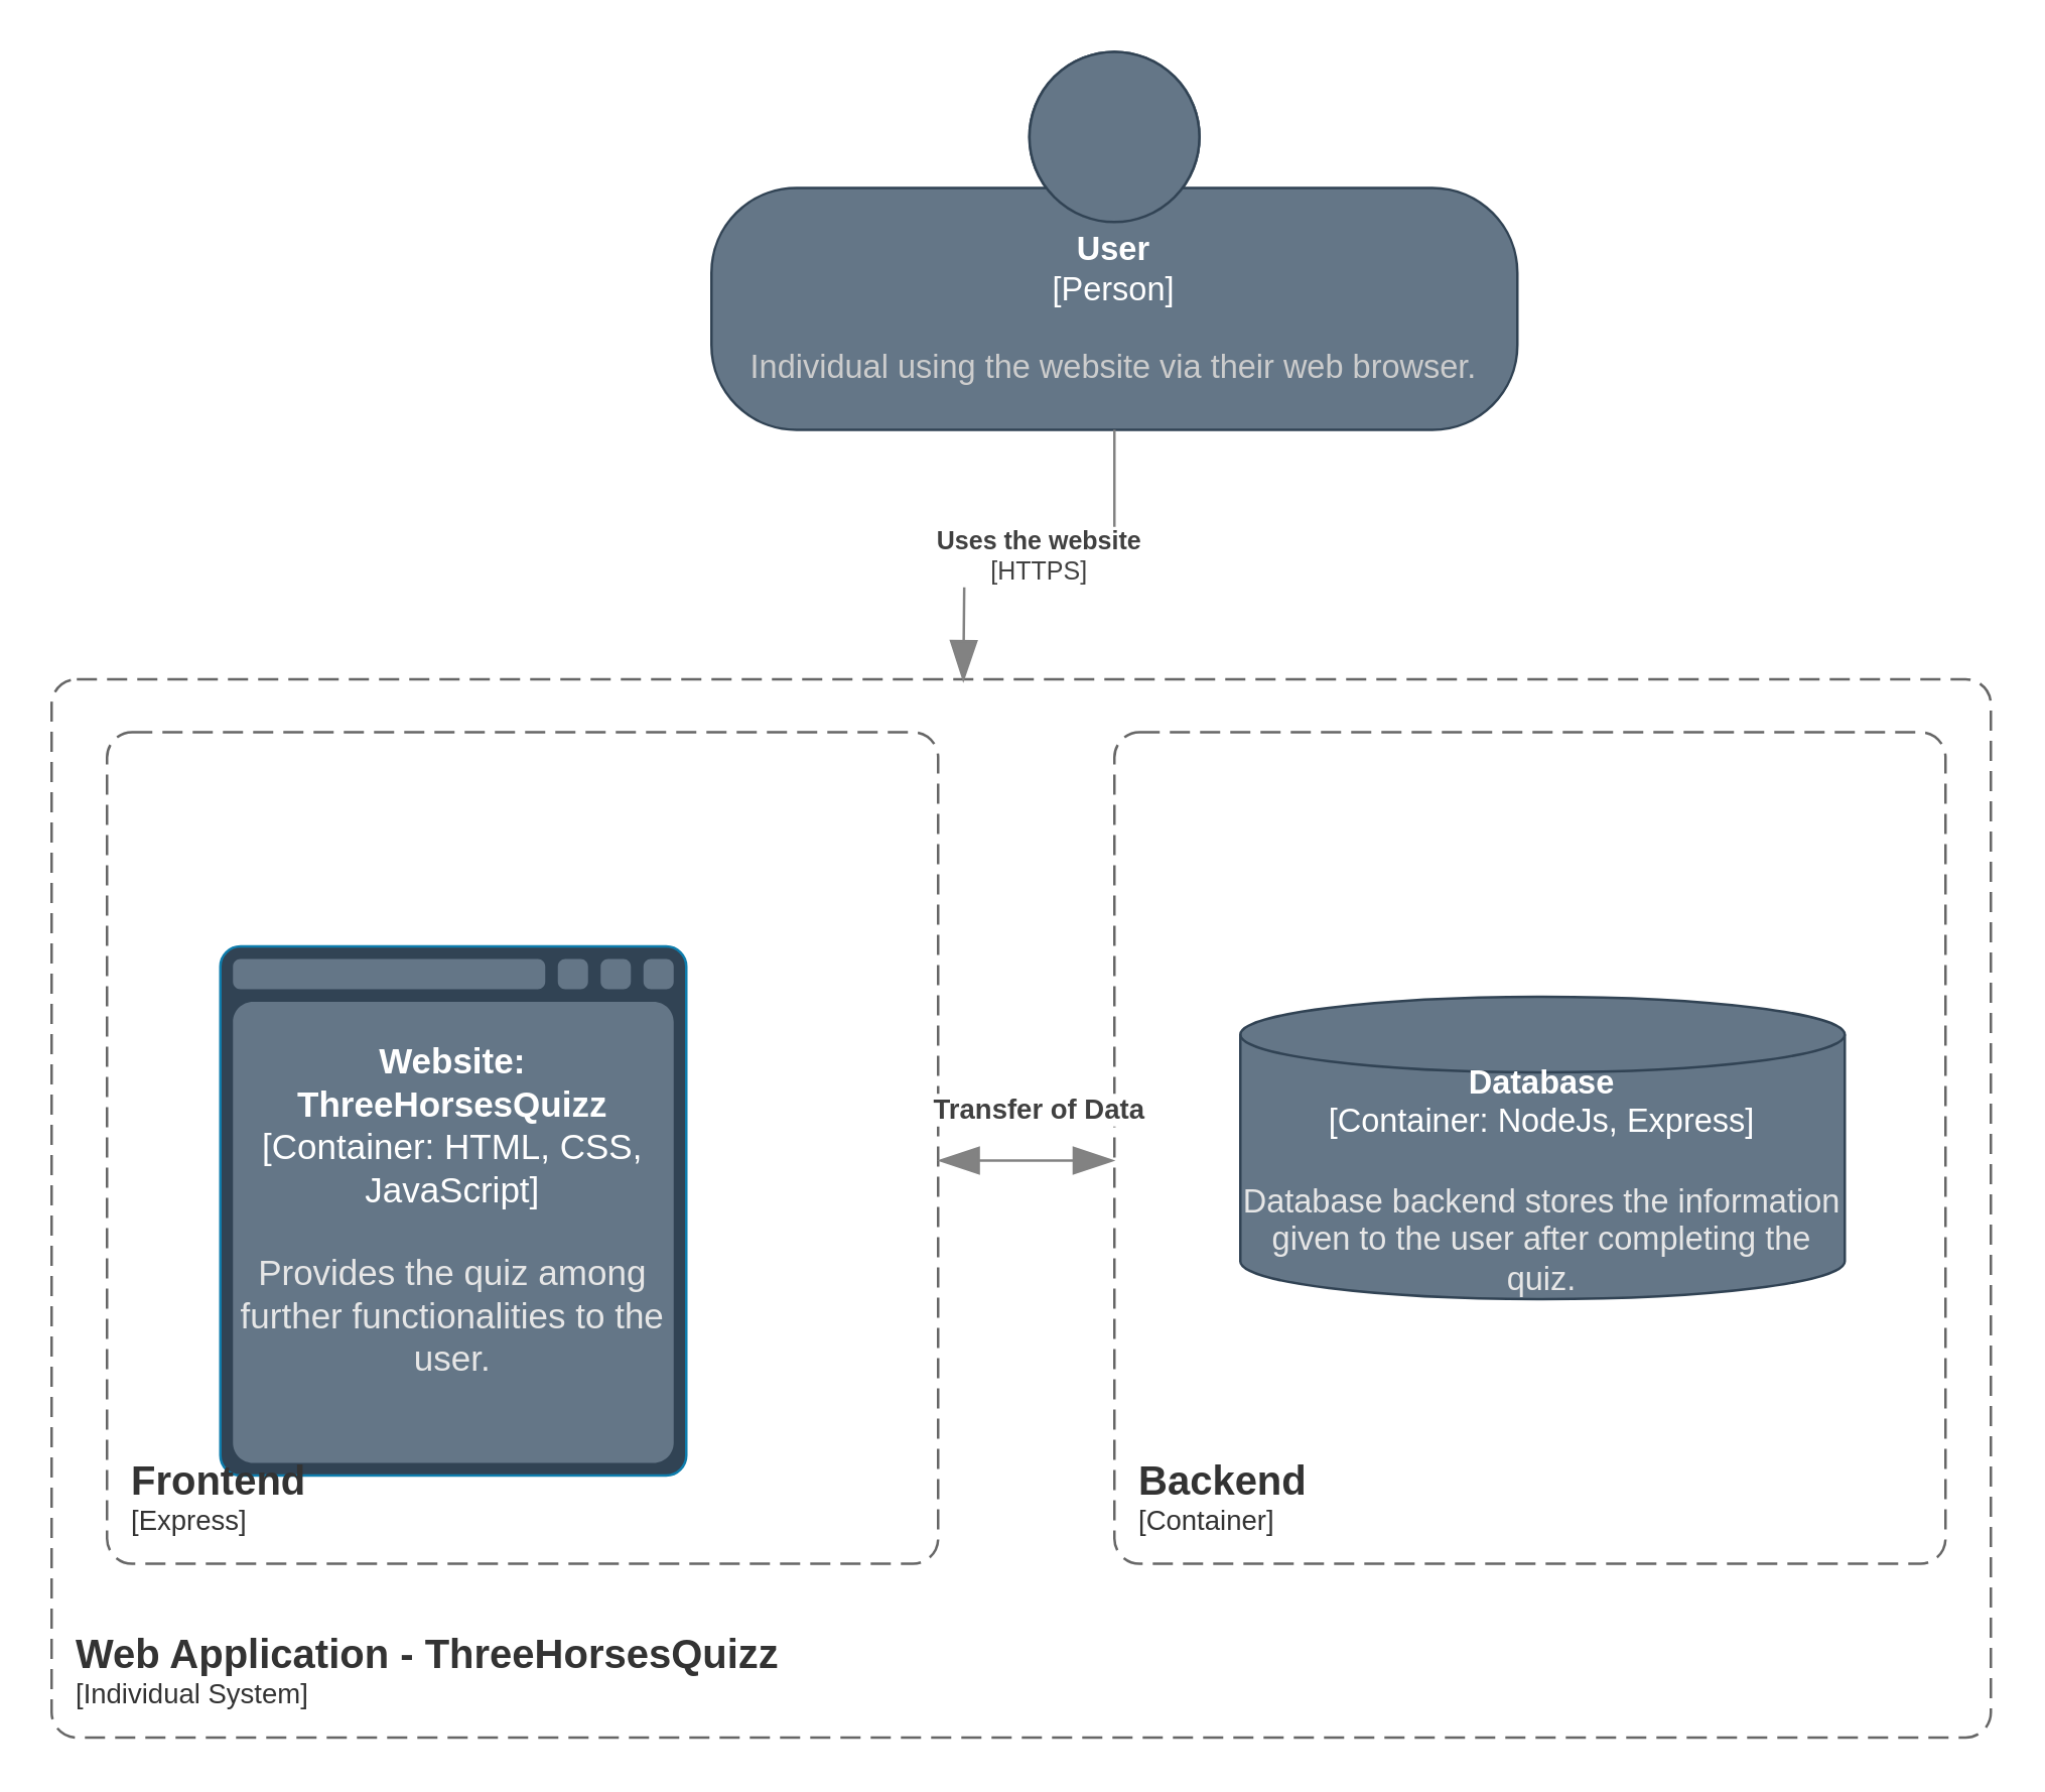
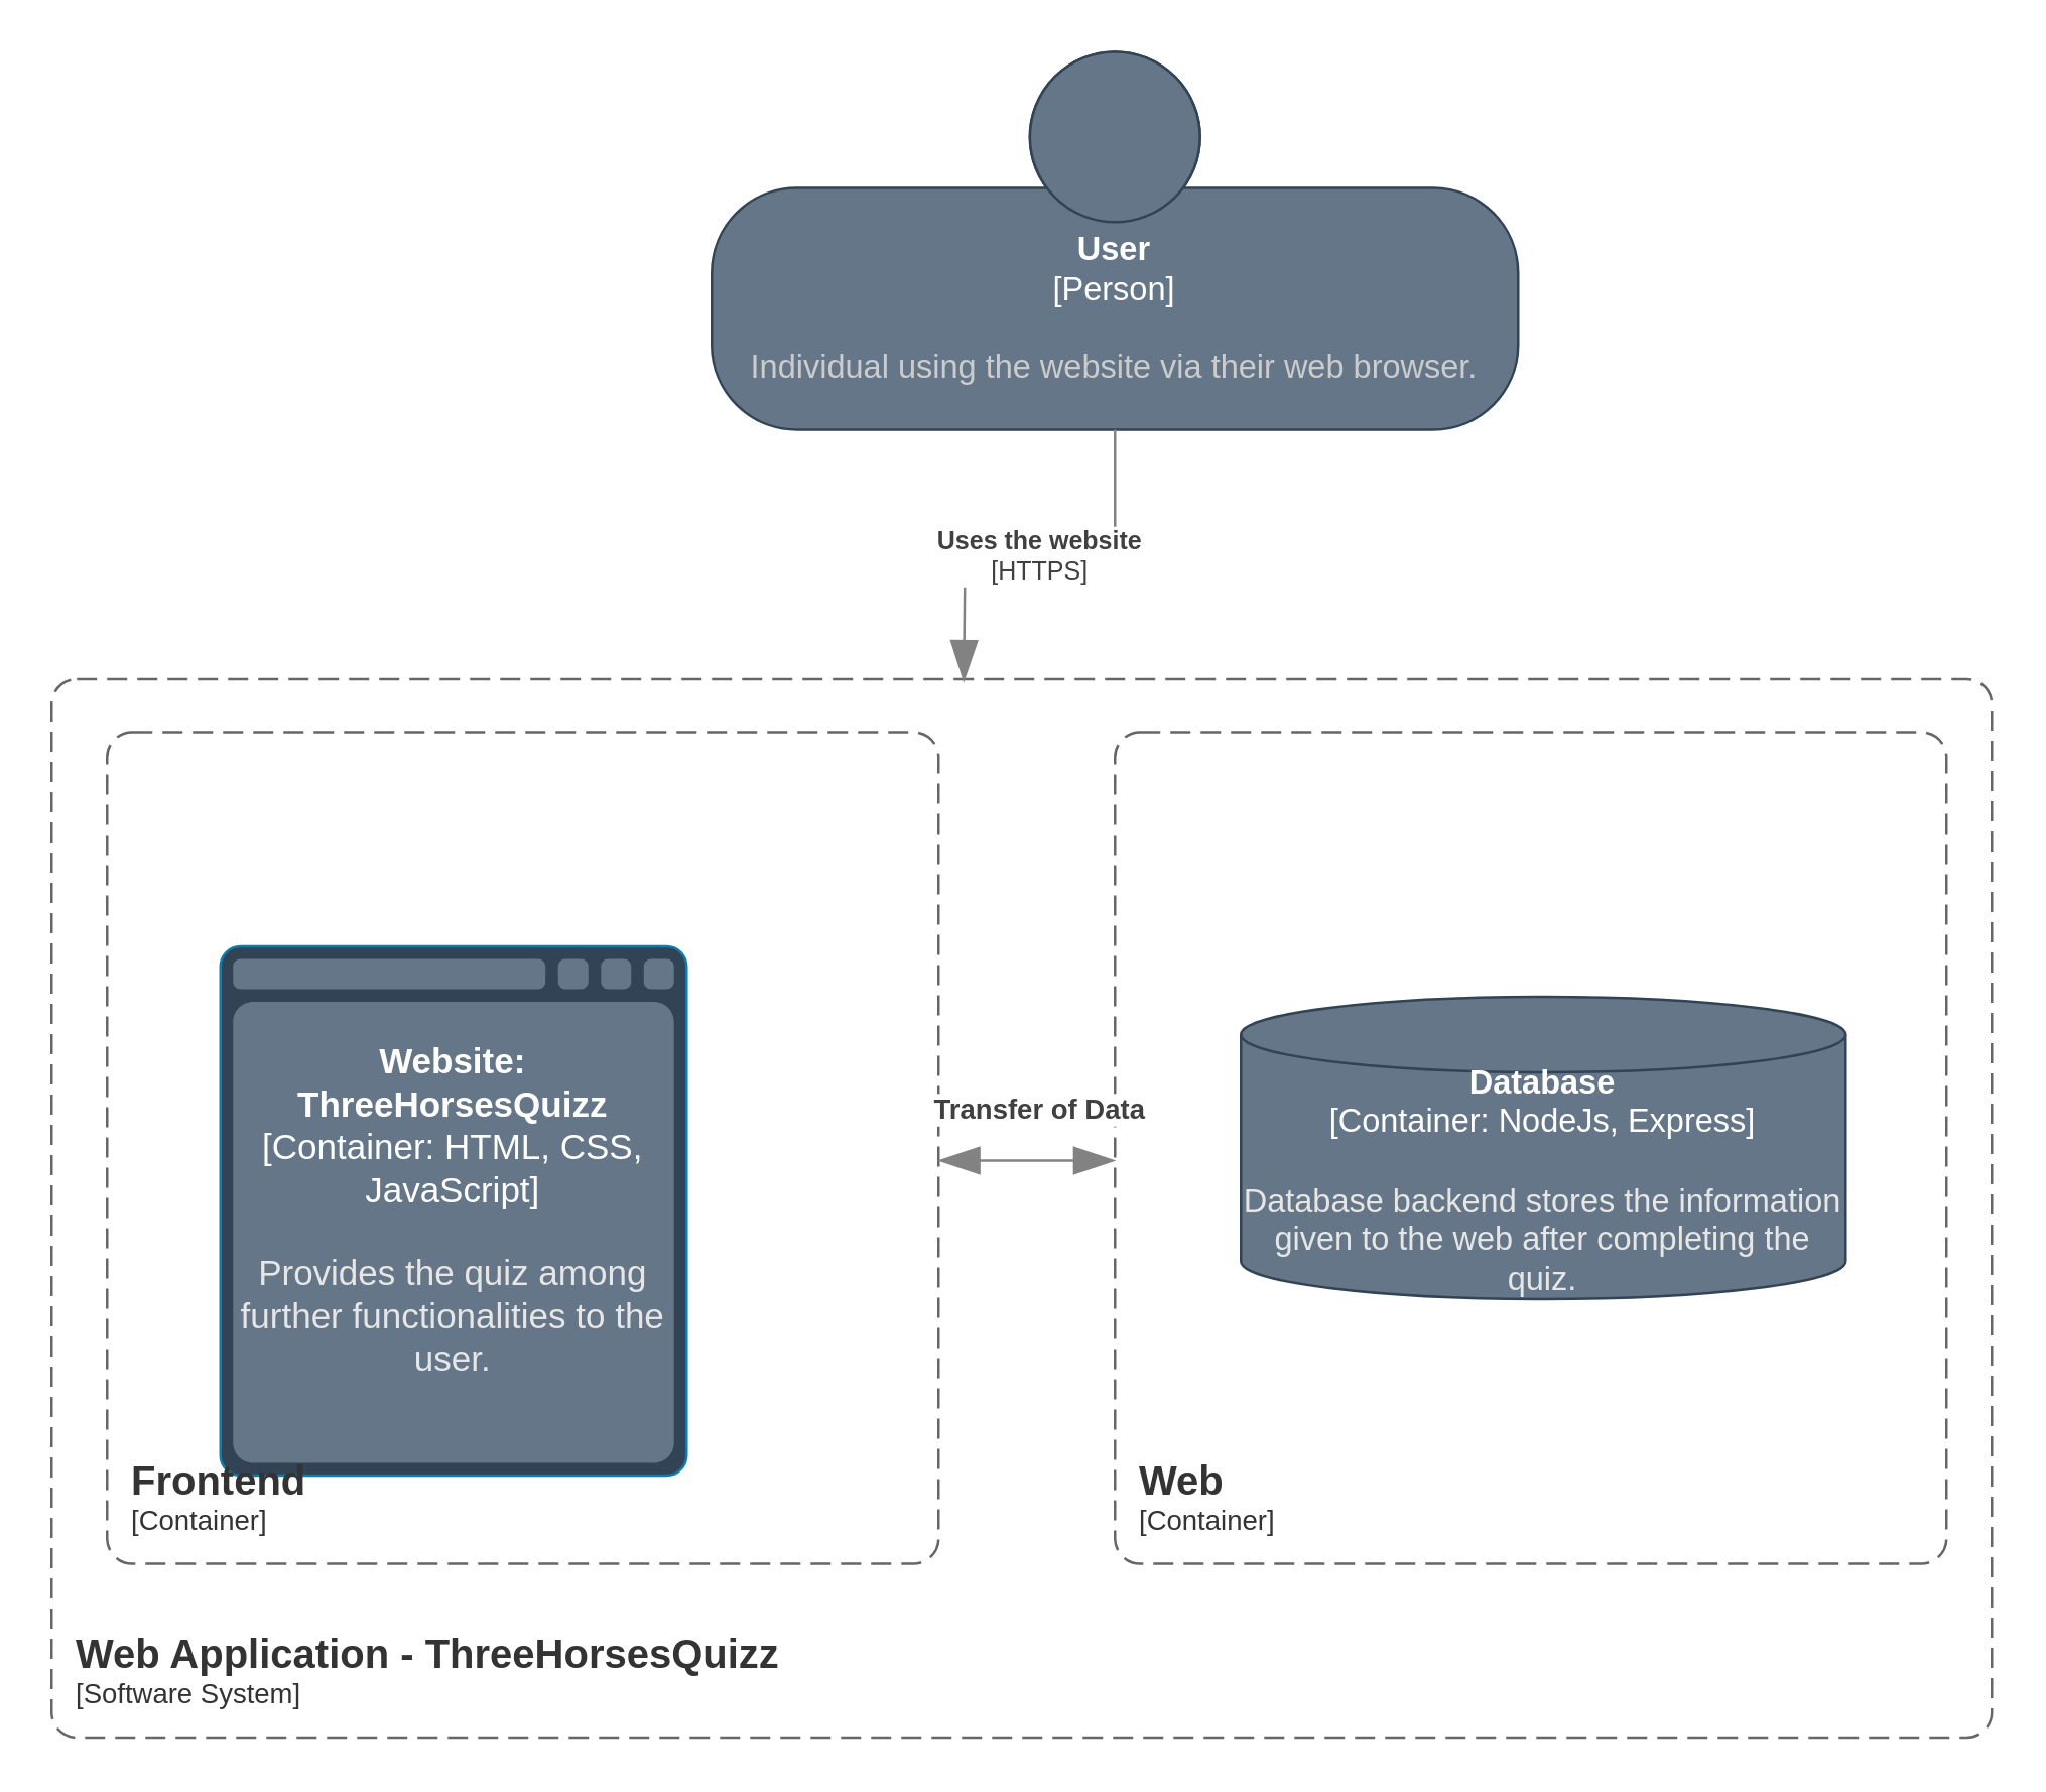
- <mxCell id="3" value="&lt;font style=&quot;font-size: 13px;&quot;&gt;&lt;b style=&quot;font-size: 13px;&quot;&gt;Database&lt;/b&gt;&lt;/font&gt;&lt;div style=&quot;font-size: 13px;&quot;&gt;[Container:&amp;nbsp;NodeJs, Express]&lt;/div&gt;&lt;br style=&quot;font-size: 13px;&quot;&gt;&lt;div style=&quot;font-size: 13px;&quot;&gt;&lt;font style=&quot;font-size: 13px;&quot;&gt;&lt;font color=&quot;#E6E6E6&quot; style=&quot;font-size: 13px;&quot;&gt;Database backend stores the information given to the user after completing the quiz.&lt;/font&gt;&lt;/font&gt;&lt;/div&gt;" style="shape=cylinder3;size=15;whiteSpace=wrap;html=1;boundedLbl=1;rounded=0;labelBackgroundColor=none;fillColor=#647687;fontSize=13;fontColor=#ffffff;align=center;strokeColor=#314354;metaEdit=1;points=[[0.5,0,0],[1,0.25,0],[1,0.5,0],[1,0.75,0],[0.5,1,0],[0,0.75,0],[0,0.5,0],[0,0.25,0]];resizable=0;" vertex="1" parent="1"><mxGeometry x="492" y="395" width="240" height="120" as="geometry" /></mxCell>
+ <mxCell id="3" value="&lt;font style=&quot;font-size: 13px;&quot;&gt;&lt;b style=&quot;font-size: 13px;&quot;&gt;Database&lt;/b&gt;&lt;/font&gt;&lt;div style=&quot;font-size: 13px;&quot;&gt;[Container:&amp;nbsp;NodeJs, Express]&lt;/div&gt;&lt;br style=&quot;font-size: 13px;&quot;&gt;&lt;div style=&quot;font-size: 13px;&quot;&gt;&lt;font style=&quot;font-size: 13px;&quot;&gt;&lt;font color=&quot;#E6E6E6&quot; style=&quot;font-size: 13px;&quot;&gt;Database backend stores the information given to the web after completing the quiz.&lt;/font&gt;&lt;/font&gt;&lt;/div&gt;" style="shape=cylinder3;size=15;whiteSpace=wrap;html=1;boundedLbl=1;rounded=0;labelBackgroundColor=none;fillColor=#647687;fontSize=13;fontColor=#ffffff;align=center;strokeColor=#314354;metaEdit=1;points=[[0.5,0,0],[1,0.25,0],[1,0.5,0],[1,0.75,0],[0.5,1,0],[0,0.75,0],[0,0.5,0],[0,0.25,0]];resizable=0;" vertex="1" parent="1"><mxGeometry x="492" y="395" width="240" height="120" as="geometry" /></mxCell>
- <mxCell id="7" value="&lt;font style=&quot;font-size: 16px&quot;&gt;&lt;b&gt;&lt;div style=&quot;text-align: left&quot;&gt;Frontend&lt;/div&gt;&lt;/b&gt;&lt;/font&gt;&lt;div style=&quot;text-align: left&quot;&gt;[Express]&lt;/div&gt;" style="rounded=1;fontSize=11;whiteSpace=wrap;html=1;dashed=1;arcSize=20;fillColor=none;strokeColor=#666666;fontColor=#333333;labelBackgroundColor=none;align=left;verticalAlign=bottom;labelBorderColor=none;spacingTop=0;spacing=10;dashPattern=8 4;metaEdit=1;rotatable=0;perimeter=rectanglePerimeter;noLabel=0;labelPadding=0;allowArrows=0;connectable=0;expand=0;recursiveResize=0;editable=1;pointerEvents=0;absoluteArcSize=1;points=[[0.25,0,0],[0.5,0,0],[0.75,0,0],[1,0.25,0],[1,0.5,0],[1,0.75,0],[0.75,1,0],[0.5,1,0],[0.25,1,0],[0,0.75,0],[0,0.5,0],[0,0.25,0]];" vertex="1" parent="1"><mxGeometry x="42" y="290" width="330" height="330" as="geometry" /></mxCell>
+ <mxCell id="7" value="&lt;font style=&quot;font-size: 16px&quot;&gt;&lt;b&gt;&lt;div style=&quot;text-align: left&quot;&gt;Frontend&lt;/div&gt;&lt;/b&gt;&lt;/font&gt;&lt;div style=&quot;text-align: left&quot;&gt;[Container]&lt;/div&gt;" style="rounded=1;fontSize=11;whiteSpace=wrap;html=1;dashed=1;arcSize=20;fillColor=none;strokeColor=#666666;fontColor=#333333;labelBackgroundColor=none;align=left;verticalAlign=bottom;labelBorderColor=none;spacingTop=0;spacing=10;dashPattern=8 4;metaEdit=1;rotatable=0;perimeter=rectanglePerimeter;noLabel=0;labelPadding=0;allowArrows=0;connectable=0;expand=0;recursiveResize=0;editable=1;pointerEvents=0;absoluteArcSize=1;points=[[0.25,0,0],[0.5,0,0],[0.75,0,0],[1,0.25,0],[1,0.5,0],[1,0.75,0],[0.75,1,0],[0.5,1,0],[0.25,1,0],[0,0.75,0],[0,0.5,0],[0,0.25,0]];" vertex="1" parent="1"><mxGeometry x="42" y="290" width="330" height="330" as="geometry" /></mxCell>
- <mxCell id="5" value="&lt;font style=&quot;font-size: 16px&quot;&gt;&lt;b&gt;&lt;div style=&quot;text-align: left&quot;&gt;Backend&lt;/div&gt;&lt;/b&gt;&lt;/font&gt;&lt;div style=&quot;text-align: left&quot;&gt;[Container]&lt;/div&gt;" style="rounded=1;fontSize=11;whiteSpace=wrap;html=1;dashed=1;arcSize=20;fillColor=none;strokeColor=#666666;fontColor=#333333;labelBackgroundColor=none;align=left;verticalAlign=bottom;labelBorderColor=none;spacingTop=0;spacing=10;dashPattern=8 4;metaEdit=1;rotatable=0;perimeter=rectanglePerimeter;noLabel=0;labelPadding=0;allowArrows=0;connectable=0;expand=0;recursiveResize=0;editable=1;pointerEvents=0;absoluteArcSize=1;points=[[0.25,0,0],[0.5,0,0],[0.75,0,0],[1,0.25,0],[1,0.5,0],[1,0.75,0],[0.75,1,0],[0.5,1,0],[0.25,1,0],[0,0.75,0],[0,0.5,0],[0,0.25,0]];" vertex="1" parent="1"><mxGeometry x="442" y="290" width="330" height="330" as="geometry" /></mxCell>
+ <mxCell id="5" value="&lt;font style=&quot;font-size: 16px&quot;&gt;&lt;b&gt;&lt;div style=&quot;text-align: left&quot;&gt;Web&lt;/div&gt;&lt;/b&gt;&lt;/font&gt;&lt;div style=&quot;text-align: left&quot;&gt;[Container]&lt;/div&gt;" style="rounded=1;fontSize=11;whiteSpace=wrap;html=1;dashed=1;arcSize=20;fillColor=none;strokeColor=#666666;fontColor=#333333;labelBackgroundColor=none;align=left;verticalAlign=bottom;labelBorderColor=none;spacingTop=0;spacing=10;dashPattern=8 4;metaEdit=1;rotatable=0;perimeter=rectanglePerimeter;noLabel=0;labelPadding=0;allowArrows=0;connectable=0;expand=0;recursiveResize=0;editable=1;pointerEvents=0;absoluteArcSize=1;points=[[0.25,0,0],[0.5,0,0],[0.75,0,0],[1,0.25,0],[1,0.5,0],[1,0.75,0],[0.75,1,0],[0.5,1,0],[0.25,1,0],[0,0.75,0],[0,0.5,0],[0,0.25,0]];" vertex="1" parent="1"><mxGeometry x="442" y="290" width="330" height="330" as="geometry" /></mxCell>
- <mxCell id="6" value="&lt;font style=&quot;font-size: 16px&quot;&gt;&lt;b&gt;&lt;div style=&quot;text-align: left&quot;&gt;Web Application - ThreeHorsesQuizz&lt;/div&gt;&lt;/b&gt;&lt;/font&gt;&lt;div style=&quot;text-align: left&quot;&gt;[Individual System]&lt;/div&gt;" style="rounded=1;fontSize=11;whiteSpace=wrap;html=1;dashed=1;arcSize=20;fillColor=none;strokeColor=#666666;fontColor=#333333;labelBackgroundColor=none;align=left;verticalAlign=bottom;labelBorderColor=none;spacingTop=0;spacing=10;dashPattern=8 4;metaEdit=1;rotatable=0;perimeter=rectanglePerimeter;noLabel=0;labelPadding=0;allowArrows=0;connectable=0;expand=0;recursiveResize=0;editable=1;pointerEvents=0;absoluteArcSize=1;points=[[0.25,0,0],[0.5,0,0],[0.75,0,0],[1,0.25,0],[1,0.5,0],[1,0.75,0],[0.75,1,0],[0.5,1,0],[0.25,1,0],[0,0.75,0],[0,0.5,0],[0,0.25,0]];" vertex="1" parent="1"><mxGeometry x="20" y="269" width="770" height="420" as="geometry" /></mxCell>
+ <mxCell id="6" value="&lt;font style=&quot;font-size: 16px&quot;&gt;&lt;b&gt;&lt;div style=&quot;text-align: left&quot;&gt;Web Application - ThreeHorsesQuizz&lt;/div&gt;&lt;/b&gt;&lt;/font&gt;&lt;div style=&quot;text-align: left&quot;&gt;[Software System]&lt;/div&gt;" style="rounded=1;fontSize=11;whiteSpace=wrap;html=1;dashed=1;arcSize=20;fillColor=none;strokeColor=#666666;fontColor=#333333;labelBackgroundColor=none;align=left;verticalAlign=bottom;labelBorderColor=none;spacingTop=0;spacing=10;dashPattern=8 4;metaEdit=1;rotatable=0;perimeter=rectanglePerimeter;noLabel=0;labelPadding=0;allowArrows=0;connectable=0;expand=0;recursiveResize=0;editable=1;pointerEvents=0;absoluteArcSize=1;points=[[0.25,0,0],[0.5,0,0],[0.75,0,0],[1,0.25,0],[1,0.5,0],[1,0.75,0],[0.75,1,0],[0.5,1,0],[0.25,1,0],[0,0.75,0],[0,0.5,0],[0,0.25,0]];" vertex="1" parent="1"><mxGeometry x="20" y="269" width="770" height="420" as="geometry" /></mxCell>
